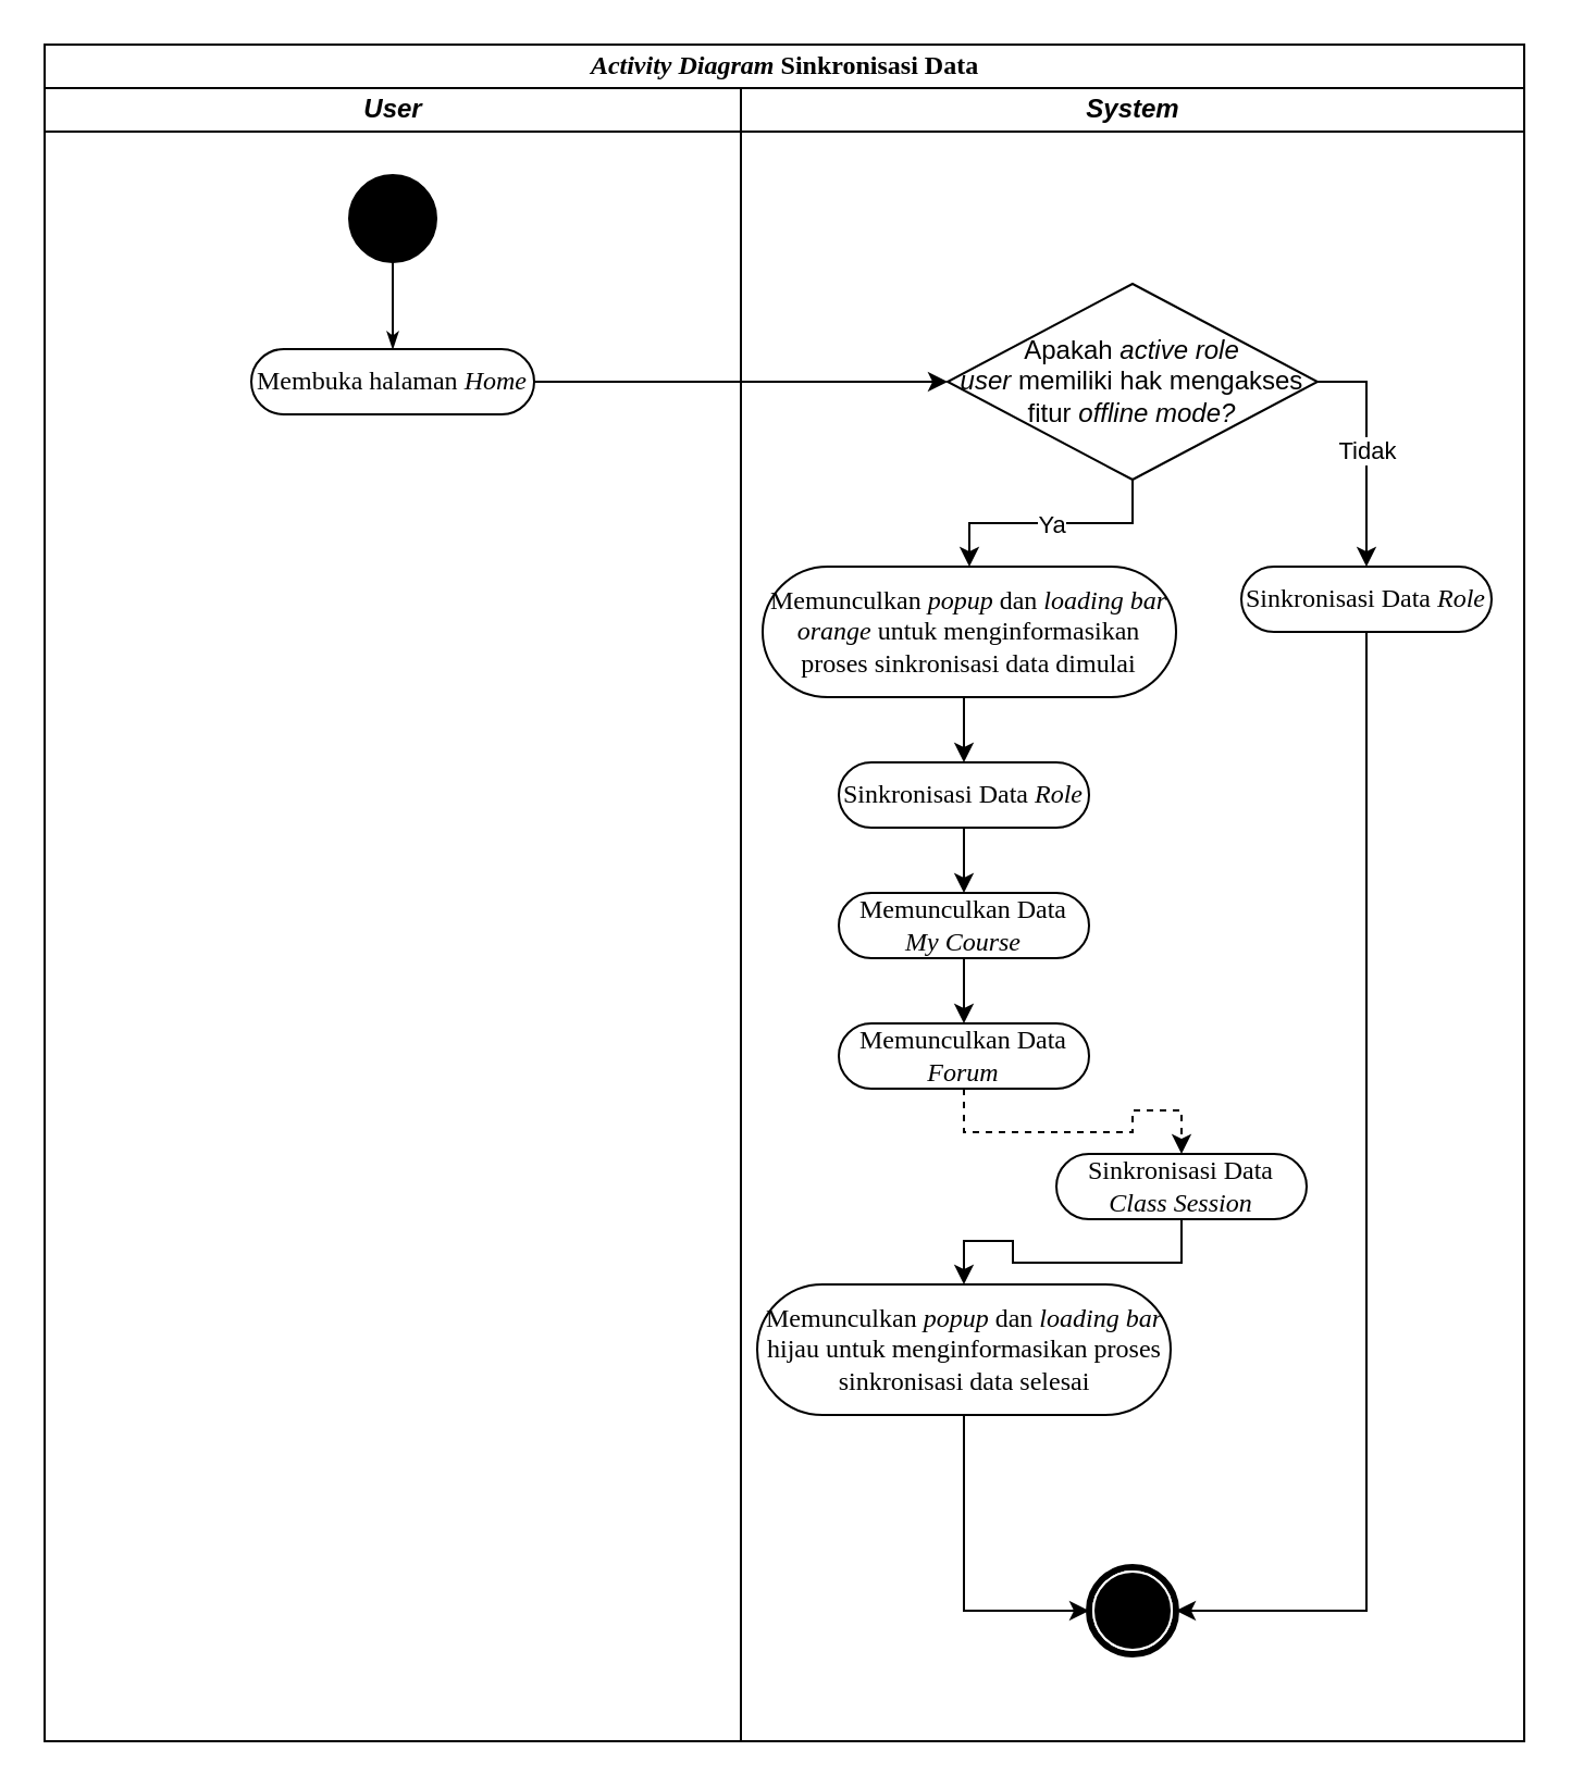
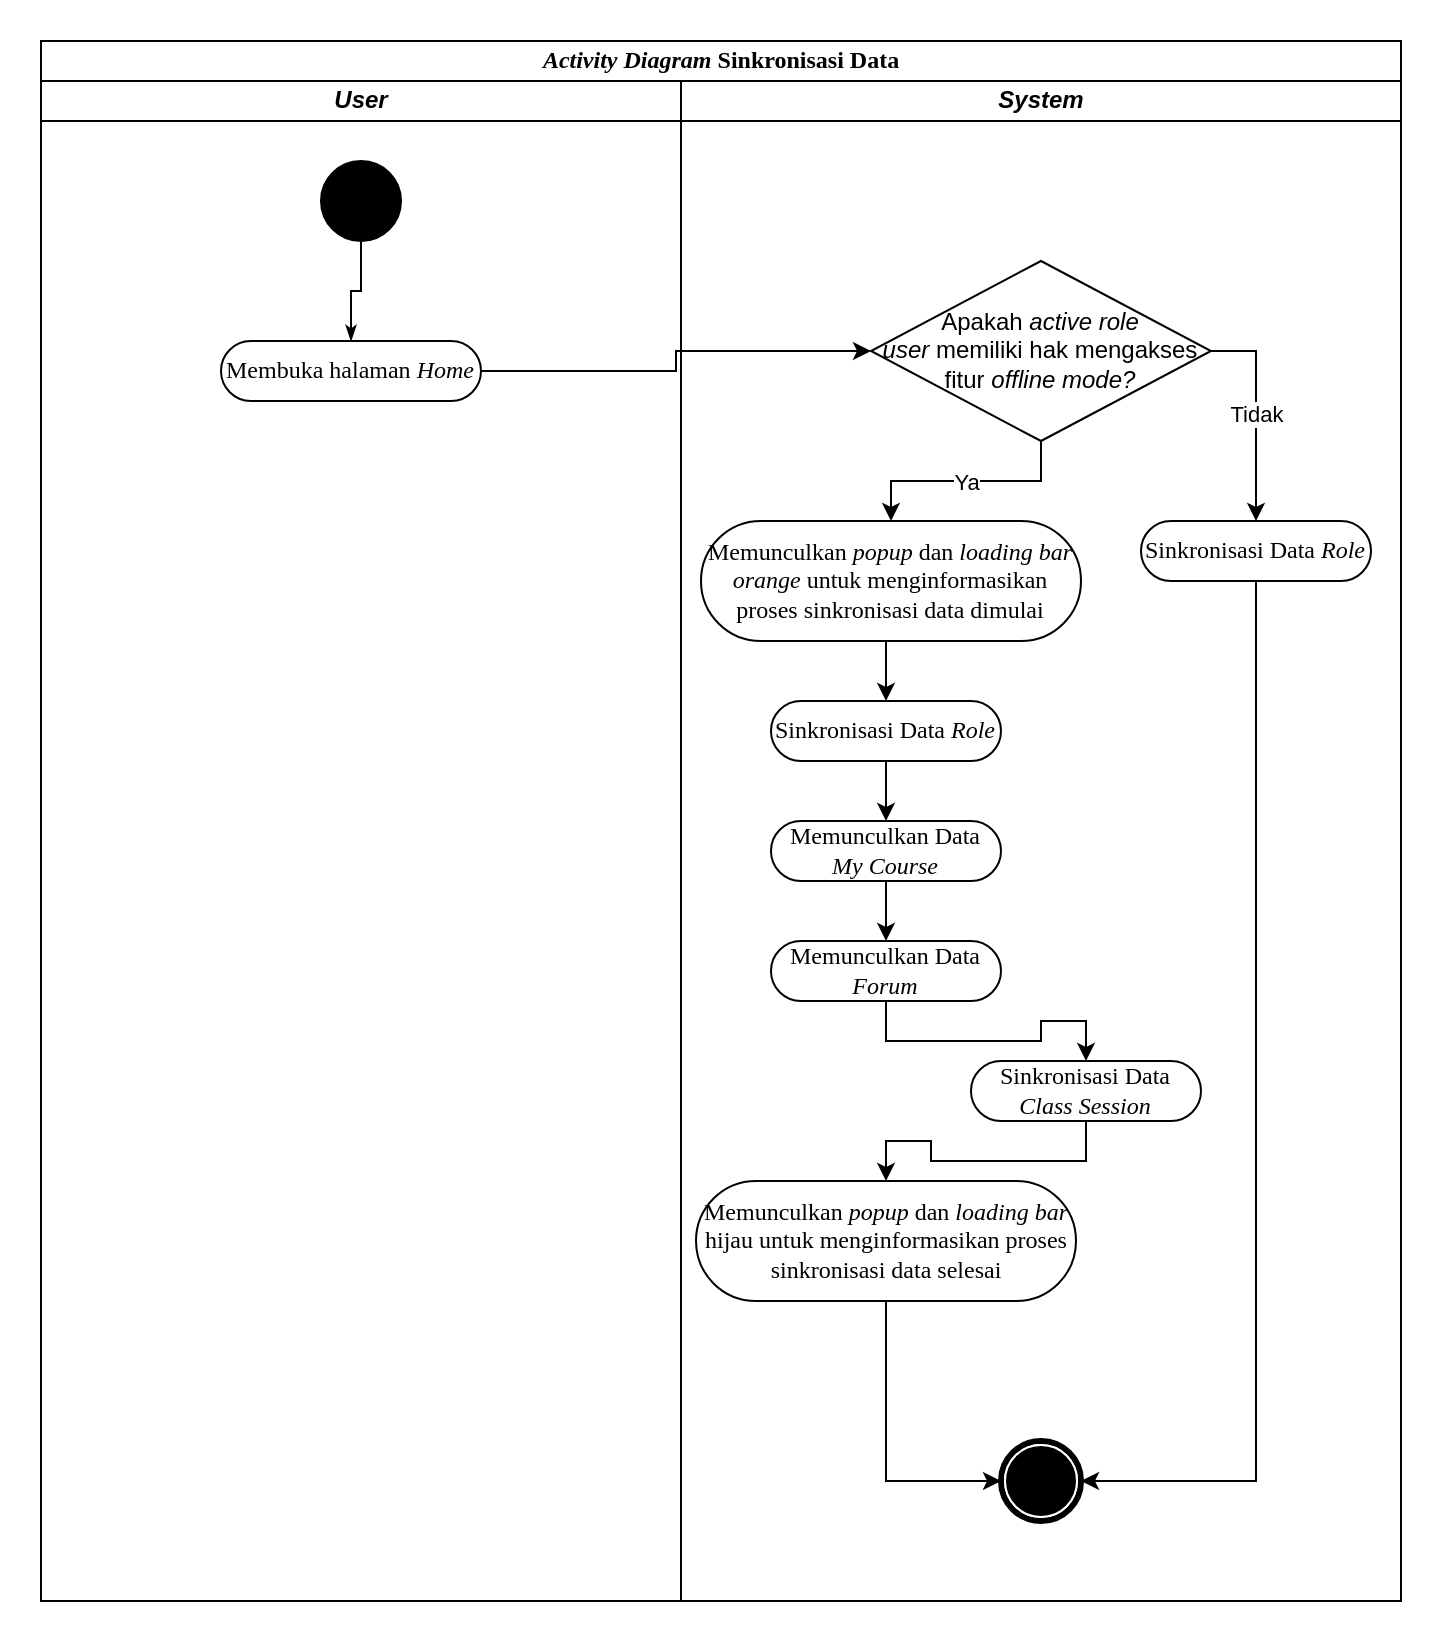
- <mxCell id="5" value="Membuka halaman &lt;i&gt;Home&lt;/i&gt;" style="rounded=1;whiteSpace=wrap;html=1;shadow=0;comic=0;labelBackgroundColor=none;strokeWidth=1;fontFamily=Verdana;fontSize=12;align=center;arcSize=50;" parent="3" vertex="1"><mxGeometry x="95" y="120" width="130" height="30" as="geometry" /></mxCell>
+ <mxCell id="5" value="Membuka halaman &lt;i&gt;Home&lt;/i&gt;" style="rounded=1;whiteSpace=wrap;html=1;shadow=0;comic=0;labelBackgroundColor=none;strokeWidth=1;fontFamily=Verdana;fontSize=12;align=center;arcSize=50;" parent="3" vertex="1"><mxGeometry x="90" y="130" width="130" height="30" as="geometry" /></mxCell>
- <mxCell id="14" style="edgeStyle=orthogonalEdgeStyle;rounded=0;orthogonalLoop=1;jettySize=auto;html=1;exitX=0.5;exitY=1;exitDx=0;exitDy=0;entryX=0.5;entryY=0;entryDx=0;entryDy=0;dashed=1;" parent="7" source="15" target="17" edge="1"><mxGeometry relative="1" as="geometry" /></mxCell>
+ <mxCell id="14" style="edgeStyle=orthogonalEdgeStyle;rounded=0;orthogonalLoop=1;jettySize=auto;html=1;exitX=0.5;exitY=1;exitDx=0;exitDy=0;entryX=0.5;entryY=0;entryDx=0;entryDy=0;" parent="7" source="15" target="17" edge="1"><mxGeometry relative="1" as="geometry" /></mxCell>
